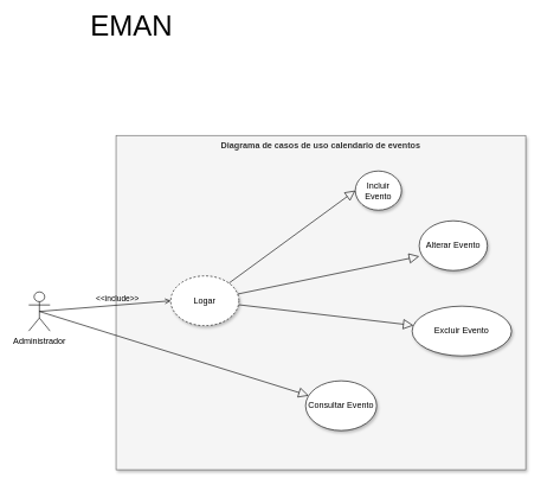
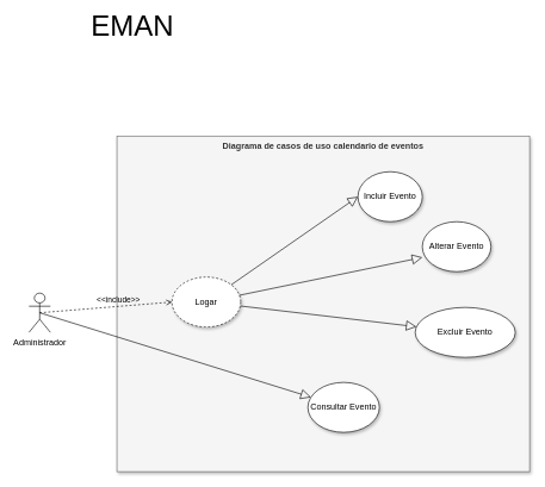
- <mxCell id="4" value="Incluir Evento" style="ellipse;whiteSpace=wrap;html=1;shadow=1;" parent="1" vertex="1"><mxGeometry x="500" y="240" width="65" height="55" as="geometry" /></mxCell>
+ <mxCell id="4" value="Incluir Evento" style="ellipse;whiteSpace=wrap;html=1;shadow=1;" parent="1" vertex="1"><mxGeometry x="500" y="240" width="90" height="70" as="geometry" /></mxCell>
- <mxCell id="14" value="&amp;lt;&amp;lt;include&amp;gt;&amp;gt;" style="edgeStyle=none;html=1;endArrow=open;verticalAlign=bottom;dashed=0;labelBackgroundColor=none;rounded=0;exitX=0.5;exitY=0.5;exitDx=0;exitDy=0;exitPerimeter=0;entryX=0;entryY=0.5;entryDx=0;entryDy=0;" parent="1" source="5" target="13" edge="1"><mxGeometry x="0.191" y="2" width="160" relative="1" as="geometry"><mxPoint x="140" y="595" as="sourcePoint" /><mxPoint x="300" y="595" as="targetPoint" /><mxPoint y="1" as="offset" /></mxGeometry></mxCell>
+ <mxCell id="14" value="&amp;lt;&amp;lt;include&amp;gt;&amp;gt;" style="edgeStyle=none;html=1;endArrow=open;verticalAlign=bottom;dashed=1;labelBackgroundColor=none;rounded=0;exitX=0.5;exitY=0.5;exitDx=0;exitDy=0;exitPerimeter=0;entryX=0;entryY=0.5;entryDx=0;entryDy=0;" parent="1" source="5" target="13" edge="1"><mxGeometry x="0.191" y="2" width="160" relative="1" as="geometry"><mxPoint x="140" y="595" as="sourcePoint" /><mxPoint x="300" y="595" as="targetPoint" /><mxPoint y="1" as="offset" /></mxGeometry></mxCell>
